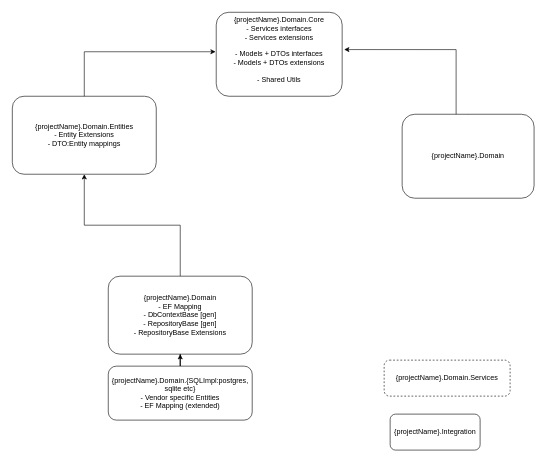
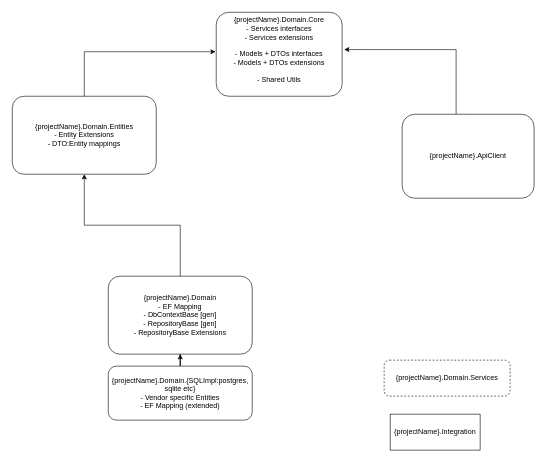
- <mxCell id="10" value="{projectName}.Domain" style="rounded=1;whiteSpace=wrap;html=1;" parent="1" vertex="1"><mxGeometry x="670" y="190" width="220" height="140" as="geometry" /></mxCell>
+ <mxCell id="10" value="{projectName}.ApiClient" style="rounded=1;whiteSpace=wrap;html=1;" parent="1" vertex="1"><mxGeometry x="670" y="190" width="220" height="140" as="geometry" /></mxCell>
- <mxCell id="6" value="{projectName}.Integration" style="rounded=1;whiteSpace=wrap;html=1;" parent="1" vertex="1"><mxGeometry x="650" y="690" width="150" height="60" as="geometry" /></mxCell>
+ <mxCell id="6" value="{projectName}.Integration" style="whiteSpace=wrap;html=1;rounded=0;" parent="1" vertex="1"><mxGeometry x="650" y="690" width="150" height="60" as="geometry" /></mxCell>
